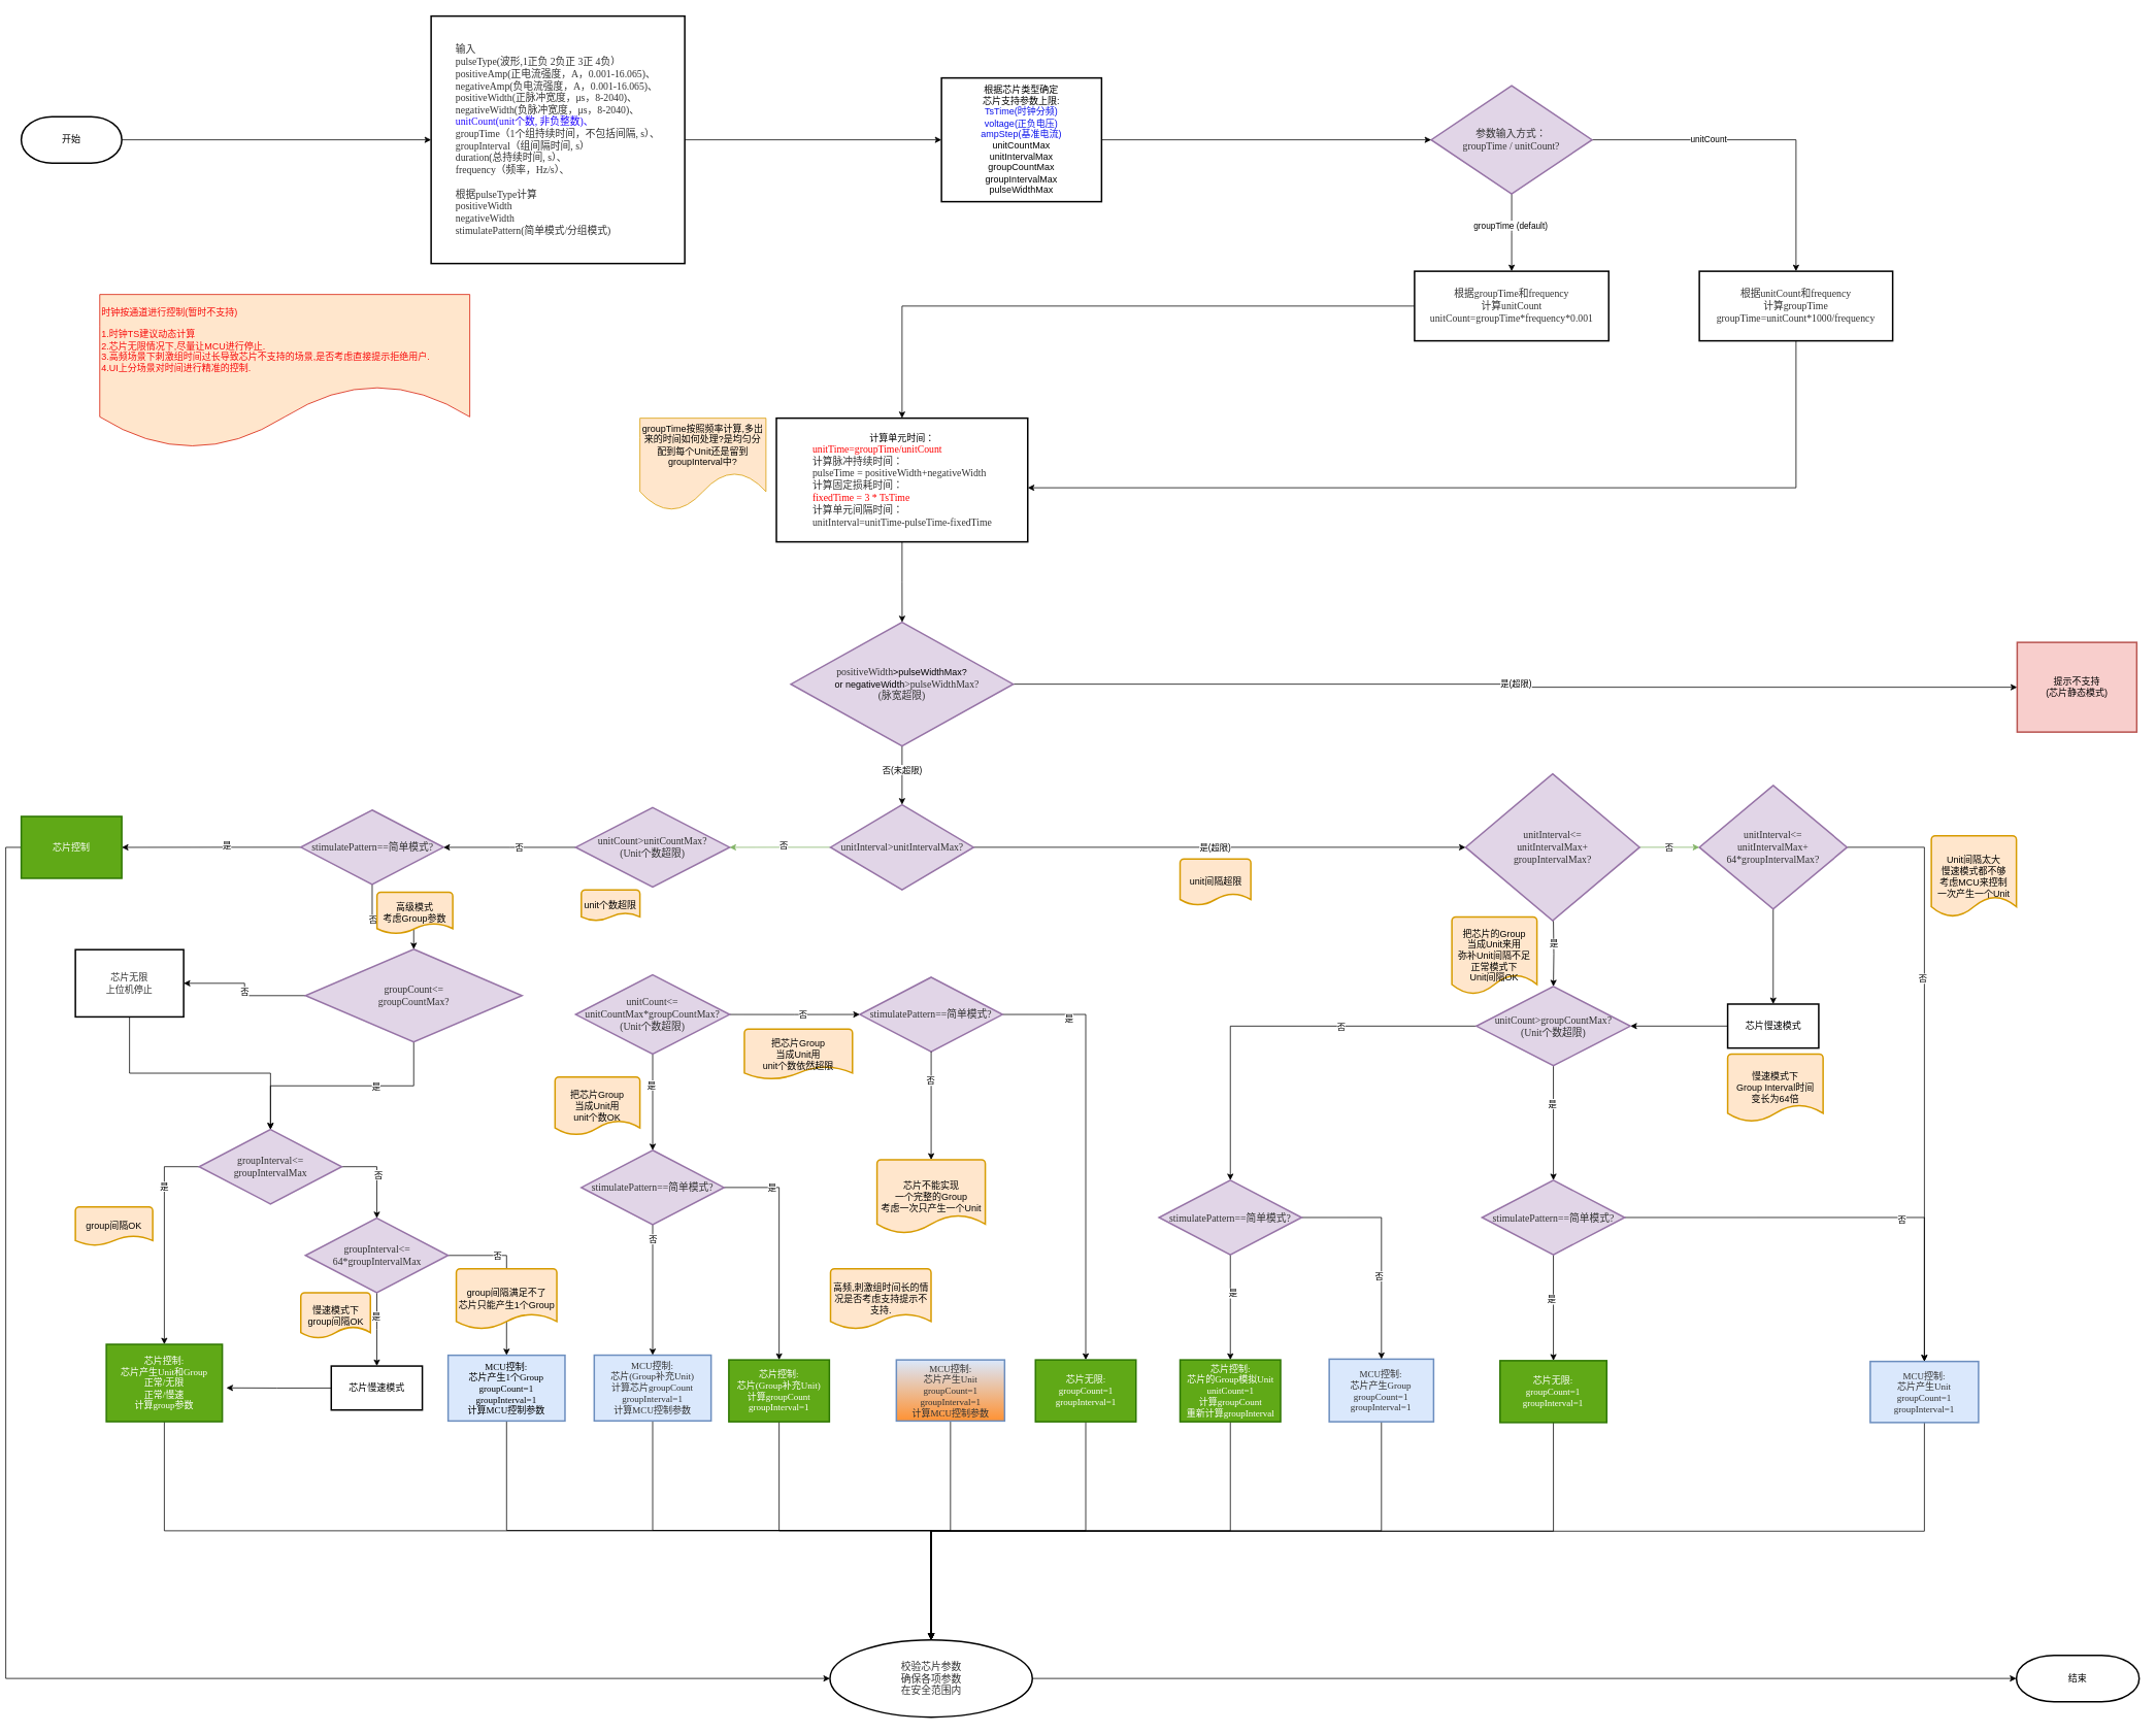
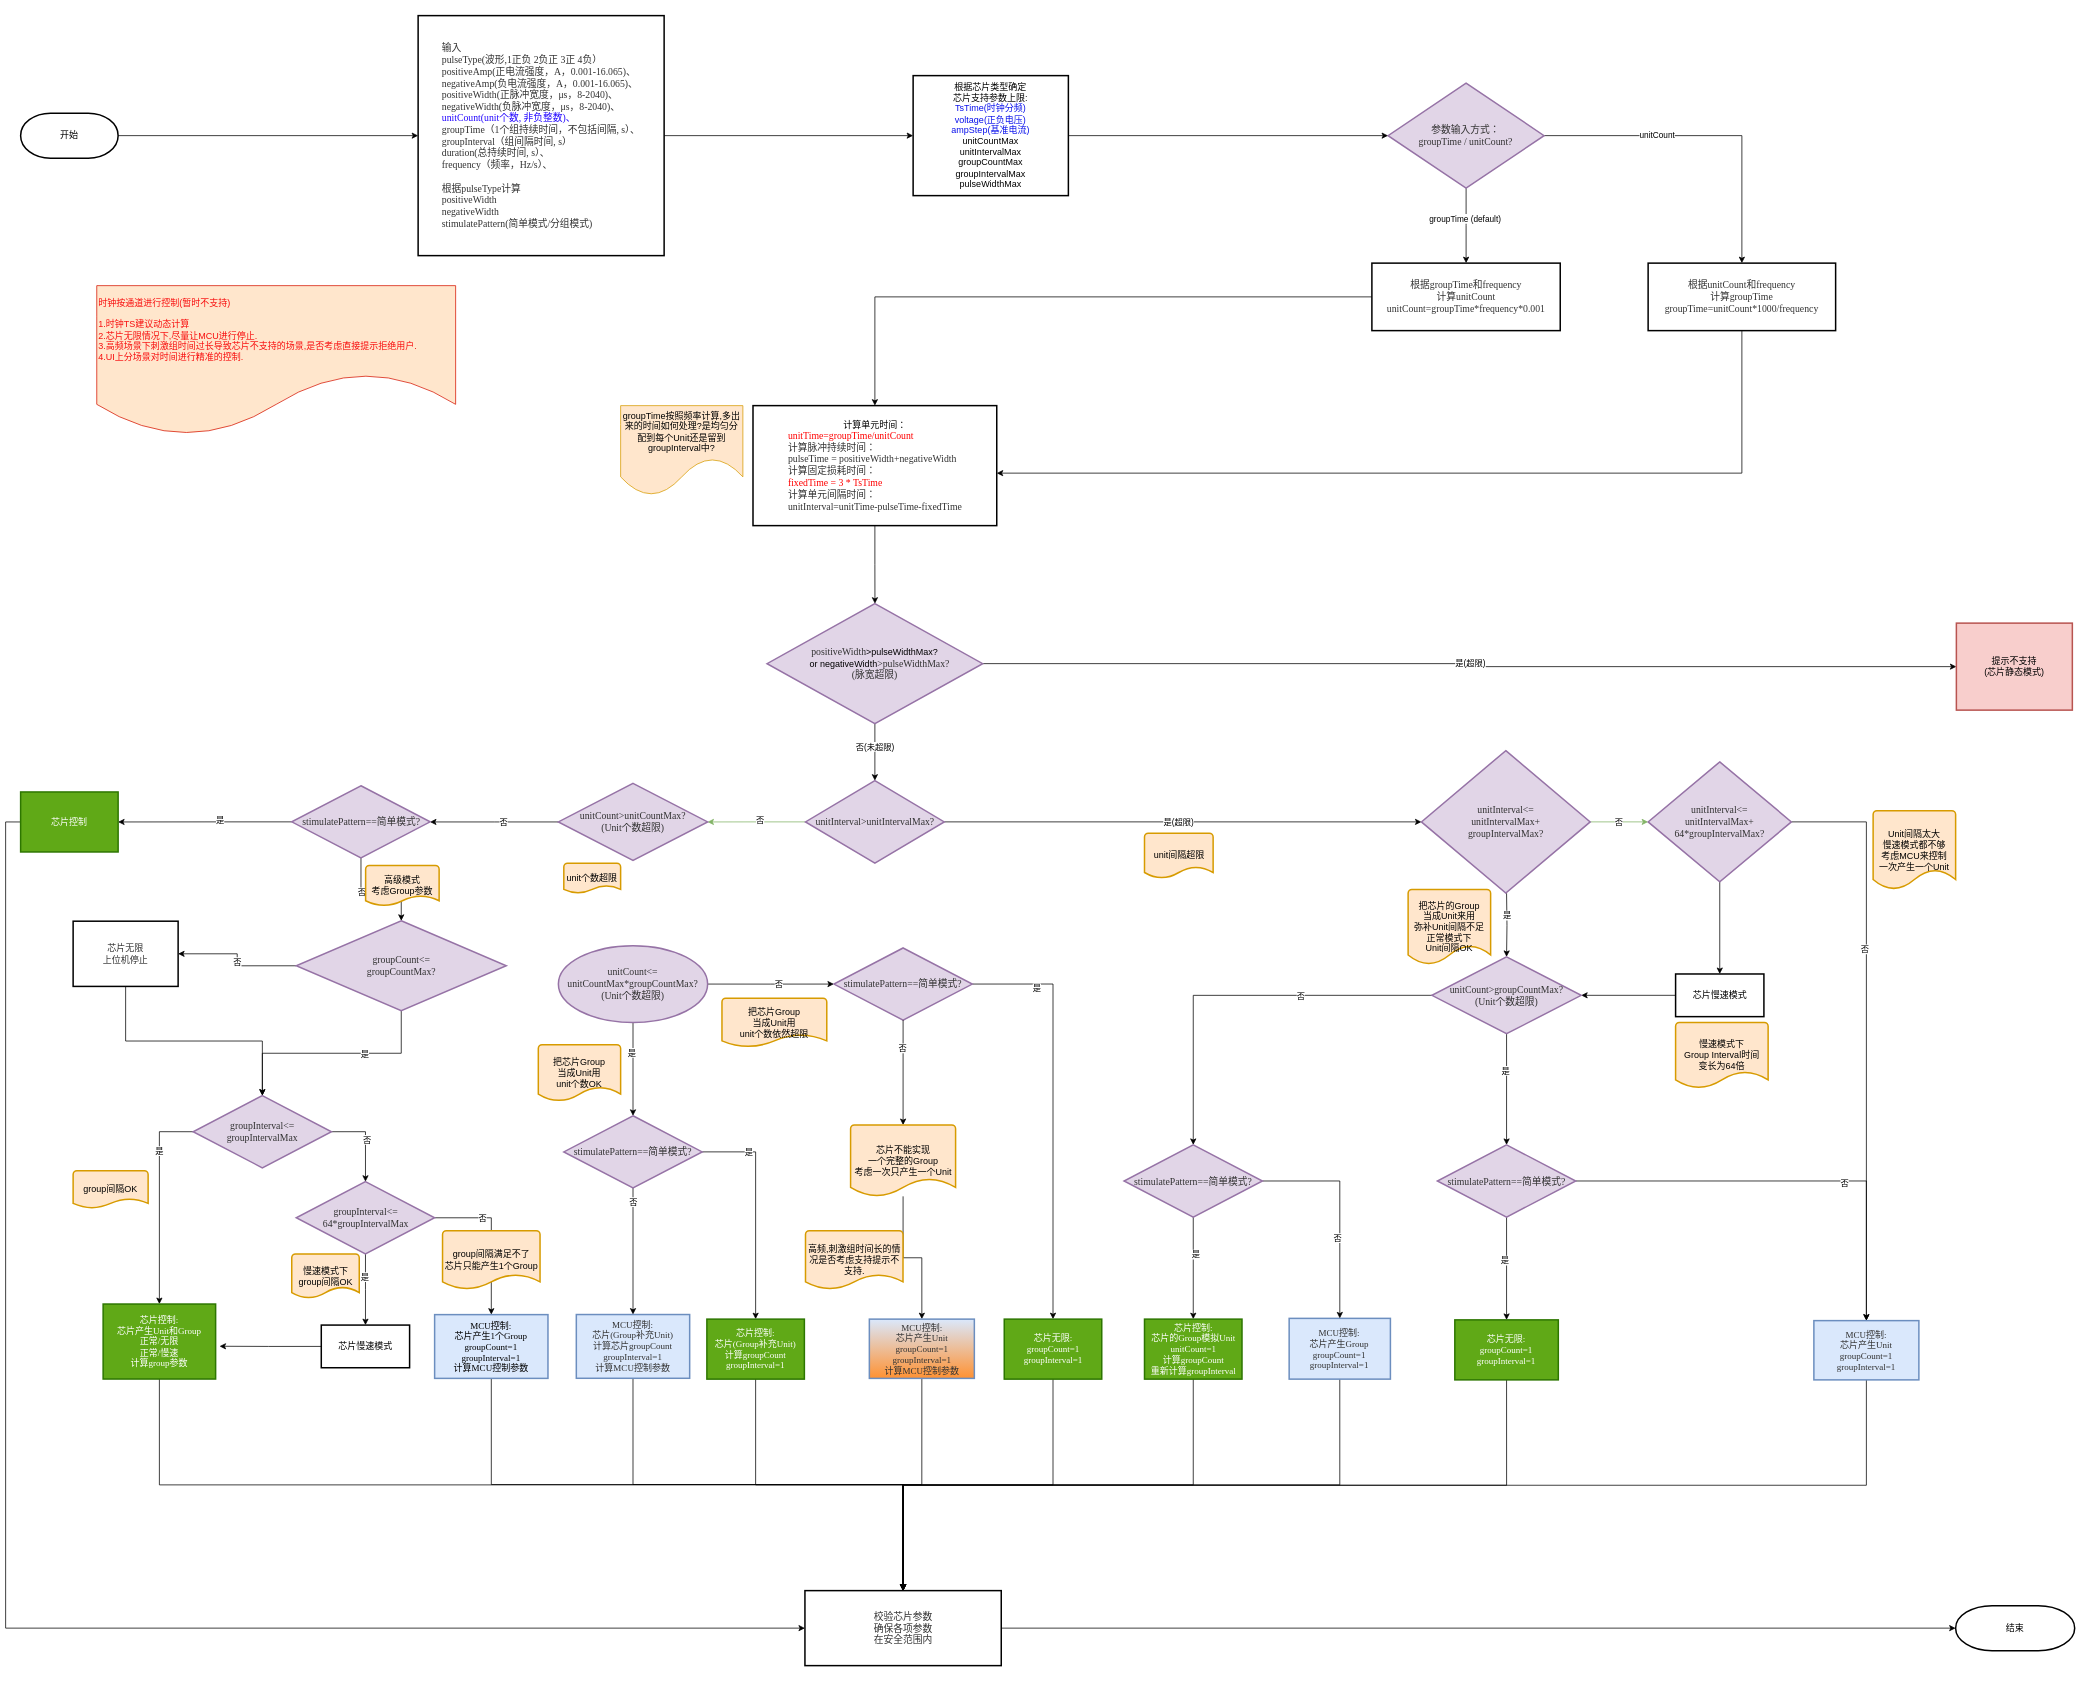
- <mxCell id="106" value="&lt;div style=&quot;-webkit-font-smoothing: antialiased; resize: none; outline: 0px; font-size: 13px; color: rgb(50, 50, 50); font-family: 微软雅黑;&quot;&gt;&lt;div style=&quot;-webkit-font-smoothing: antialiased; resize: none; outline: 0px;&quot;&gt;unitCount&amp;lt;=&lt;/div&gt;&lt;div style=&quot;-webkit-font-smoothing: antialiased; resize: none; outline: 0px;&quot;&gt;unitCountMax*groupCountMax&lt;span style=&quot;background-color: initial;&quot;&gt;?&lt;/span&gt;&lt;/div&gt;&lt;div style=&quot;-webkit-font-smoothing: antialiased; resize: none; outline: 0px;&quot;&gt;(Unit个数超限)&lt;br&gt;&lt;/div&gt;&lt;/div&gt;" style="rhombus;whiteSpace=wrap;html=1;strokeWidth=2;fillColor=#e1d5e7;strokeColor=#9673a6;" parent="1" vertex="1"><mxGeometry x="737" y="1260" width="199" height="102.5" as="geometry" /></mxCell>
+ <mxCell id="106" value="&lt;div style=&quot;-webkit-font-smoothing: antialiased; resize: none; outline: 0px; font-size: 13px; color: rgb(50, 50, 50); font-family: 微软雅黑;&quot;&gt;&lt;div style=&quot;-webkit-font-smoothing: antialiased; resize: none; outline: 0px;&quot;&gt;unitCount&amp;lt;=&lt;/div&gt;&lt;div style=&quot;-webkit-font-smoothing: antialiased; resize: none; outline: 0px;&quot;&gt;unitCountMax*groupCountMax&lt;span style=&quot;background-color: initial;&quot;&gt;?&lt;/span&gt;&lt;/div&gt;&lt;div style=&quot;-webkit-font-smoothing: antialiased; resize: none; outline: 0px;&quot;&gt;(Unit个数超限)&lt;br&gt;&lt;/div&gt;&lt;/div&gt;" style="ellipse;whiteSpace=wrap;html=1;strokeWidth=2;fillColor=#e1d5e7;strokeColor=#9673a6;" parent="1" vertex="1"><mxGeometry x="737" y="1260" width="199" height="102.5" as="geometry" /></mxCell>
+ <mxCell id="114" style="edgeStyle=orthogonalEdgeStyle;rounded=0;orthogonalLoop=1;jettySize=auto;html=1;exitX=0.5;exitY=1;exitDx=0;exitDy=0;entryX=0.5;entryY=0;entryDx=0;entryDy=0;" parent="1" source="134" target="121" edge="1"><mxGeometry relative="1" as="geometry" /></mxCell>
- <mxCell id="42" value="&lt;div style=&quot;-webkit-font-smoothing: antialiased; resize: none; outline: 0px; font-size: 13px; color: rgb(50, 50, 50); font-family: 微软雅黑;&quot;&gt;&lt;div style=&quot;-webkit-font-smoothing: antialiased; resize: none; outline: 0px;&quot;&gt;校验芯片参数&lt;/div&gt;&lt;div style=&quot;-webkit-font-smoothing: antialiased; resize: none; outline: 0px;&quot;&gt;确保各项参数&lt;/div&gt;&lt;div style=&quot;-webkit-font-smoothing: antialiased; resize: none; outline: 0px;&quot;&gt;在安全范围内&lt;/div&gt;&lt;/div&gt;" style="ellipse;whiteSpace=wrap;html=1;strokeWidth=2;" parent="1" vertex="1"><mxGeometry x="1065.75" y="2120" width="261.75" height="100" as="geometry" /></mxCell>
+ <mxCell id="42" value="&lt;div style=&quot;-webkit-font-smoothing: antialiased; resize: none; outline: 0px; font-size: 13px; color: rgb(50, 50, 50); font-family: 微软雅黑;&quot;&gt;&lt;div style=&quot;-webkit-font-smoothing: antialiased; resize: none; outline: 0px;&quot;&gt;校验芯片参数&lt;/div&gt;&lt;div style=&quot;-webkit-font-smoothing: antialiased; resize: none; outline: 0px;&quot;&gt;确保各项参数&lt;/div&gt;&lt;div style=&quot;-webkit-font-smoothing: antialiased; resize: none; outline: 0px;&quot;&gt;在安全范围内&lt;/div&gt;&lt;/div&gt;" style="whiteSpace=wrap;html=1;strokeWidth=2;" parent="1" vertex="1"><mxGeometry x="1065.75" y="2120" width="261.75" height="100" as="geometry" /></mxCell>
